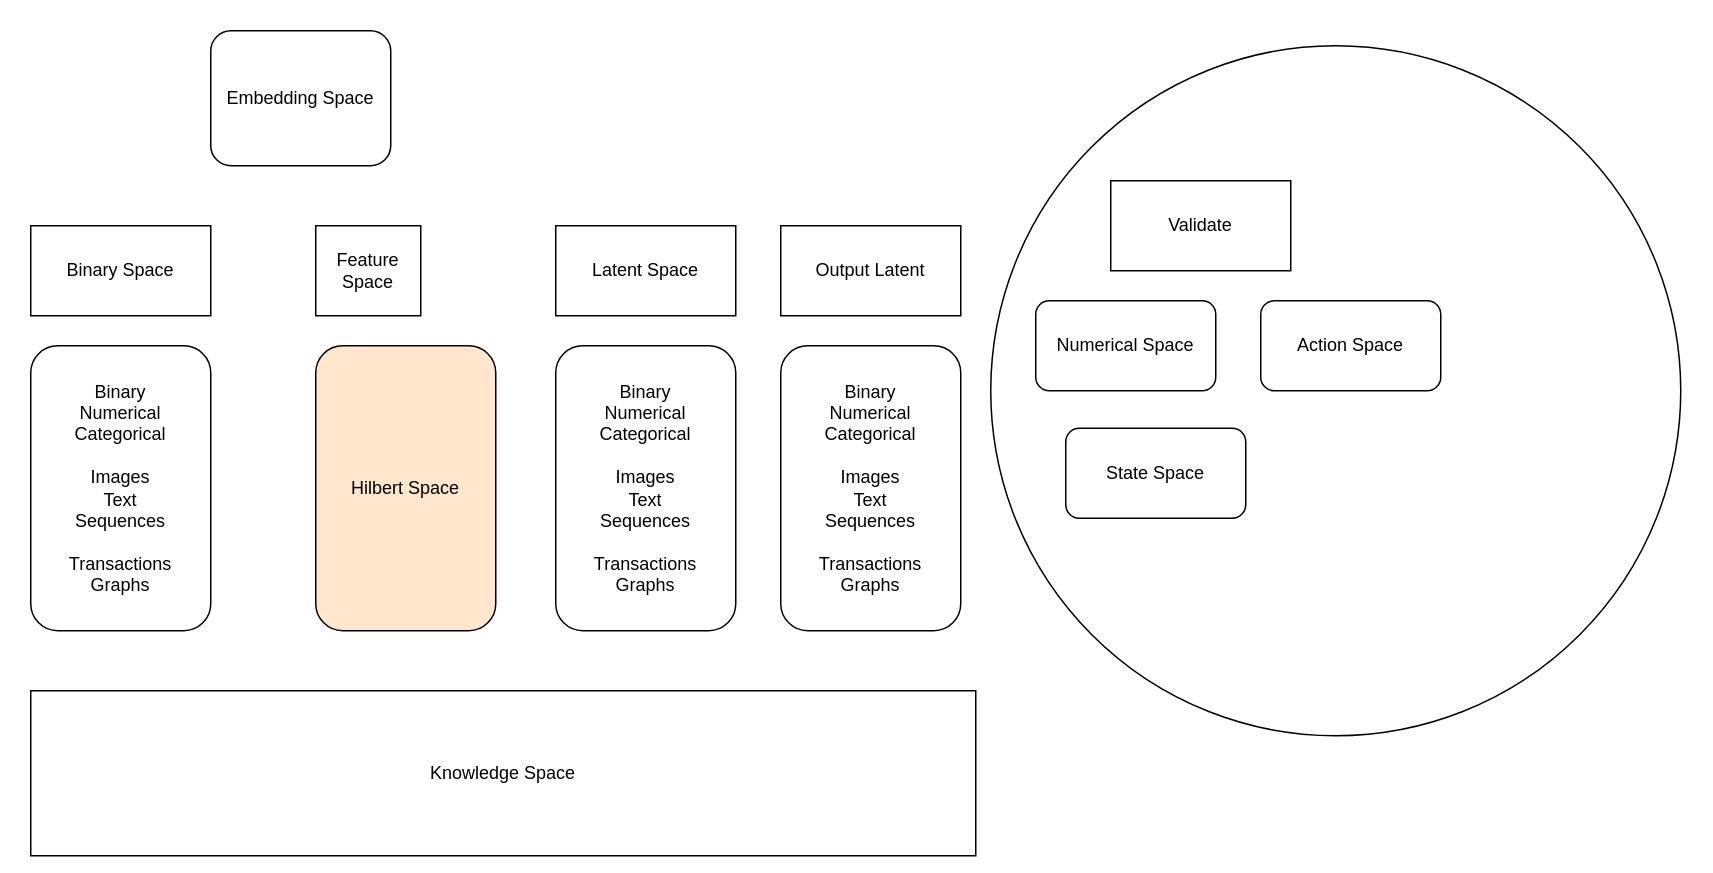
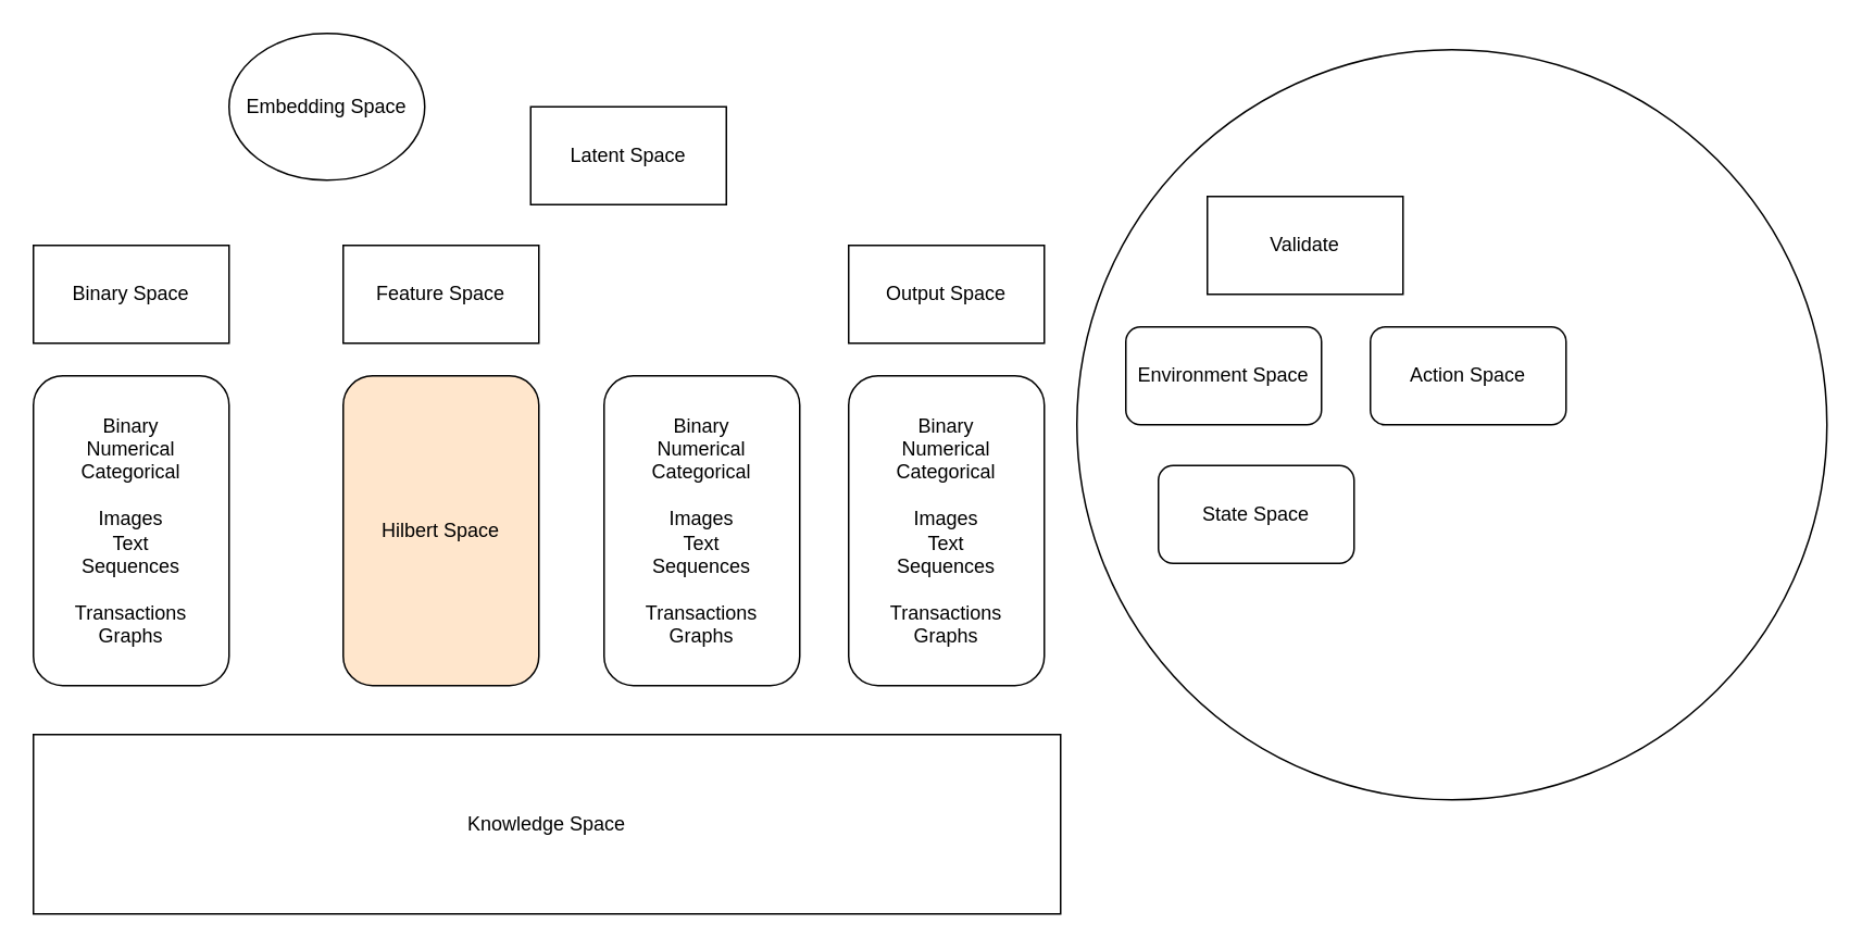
- <mxCell id="16" value="Embedding Space" style="rounded=1;whiteSpace=wrap;html=1;" vertex="1" parent="1"><mxGeometry x="140" y="20" width="120" height="90" as="geometry" /></mxCell>
+ <mxCell id="16" value="Embedding Space" style="ellipse;whiteSpace=wrap;html=1;" vertex="1" parent="1"><mxGeometry x="140" y="20" width="120" height="90" as="geometry" /></mxCell>
- <mxCell id="4" value="Feature Space" style="rounded=0;whiteSpace=wrap;html=1;" vertex="1" parent="1"><mxGeometry x="210" y="150" width="70" height="60" as="geometry" /></mxCell>
+ <mxCell id="4" value="Feature Space" style="rounded=0;whiteSpace=wrap;html=1;" vertex="1" parent="1"><mxGeometry x="210" y="150" width="120" height="60" as="geometry" /></mxCell>
- <mxCell id="6" value="Latent Space" style="rounded=0;whiteSpace=wrap;html=1;" vertex="1" parent="1"><mxGeometry x="370" y="150" width="120" height="60" as="geometry" /></mxCell>
+ <mxCell id="6" value="Latent Space" style="rounded=0;whiteSpace=wrap;html=1;" vertex="1" parent="1"><mxGeometry x="325" y="65" width="120" height="60" as="geometry" /></mxCell>
- <mxCell id="8" value="Output Latent" style="rounded=0;whiteSpace=wrap;html=1;" vertex="1" parent="1"><mxGeometry x="520" y="150" width="120" height="60" as="geometry" /></mxCell>
+ <mxCell id="8" value="Output Space" style="rounded=0;whiteSpace=wrap;html=1;" vertex="1" parent="1"><mxGeometry x="520" y="150" width="120" height="60" as="geometry" /></mxCell>
- <mxCell id="14" value="Numerical Space" style="rounded=1;whiteSpace=wrap;html=1;" vertex="1" parent="1"><mxGeometry x="690" y="200" width="120" height="60" as="geometry" /></mxCell>
+ <mxCell id="14" value="Environment Space" style="rounded=1;whiteSpace=wrap;html=1;" vertex="1" parent="1"><mxGeometry x="690" y="200" width="120" height="60" as="geometry" /></mxCell>
- <mxCell id="12" value="Knowledge Space" style="rounded=0;whiteSpace=wrap;html=1;" vertex="1" parent="1"><mxGeometry x="20" y="460" width="630" height="110" as="geometry" /></mxCell>
+ <mxCell id="12" value="Knowledge Space" style="rounded=0;whiteSpace=wrap;html=1;" vertex="1" parent="1"><mxGeometry x="20" y="450" width="630" height="110" as="geometry" /></mxCell>
